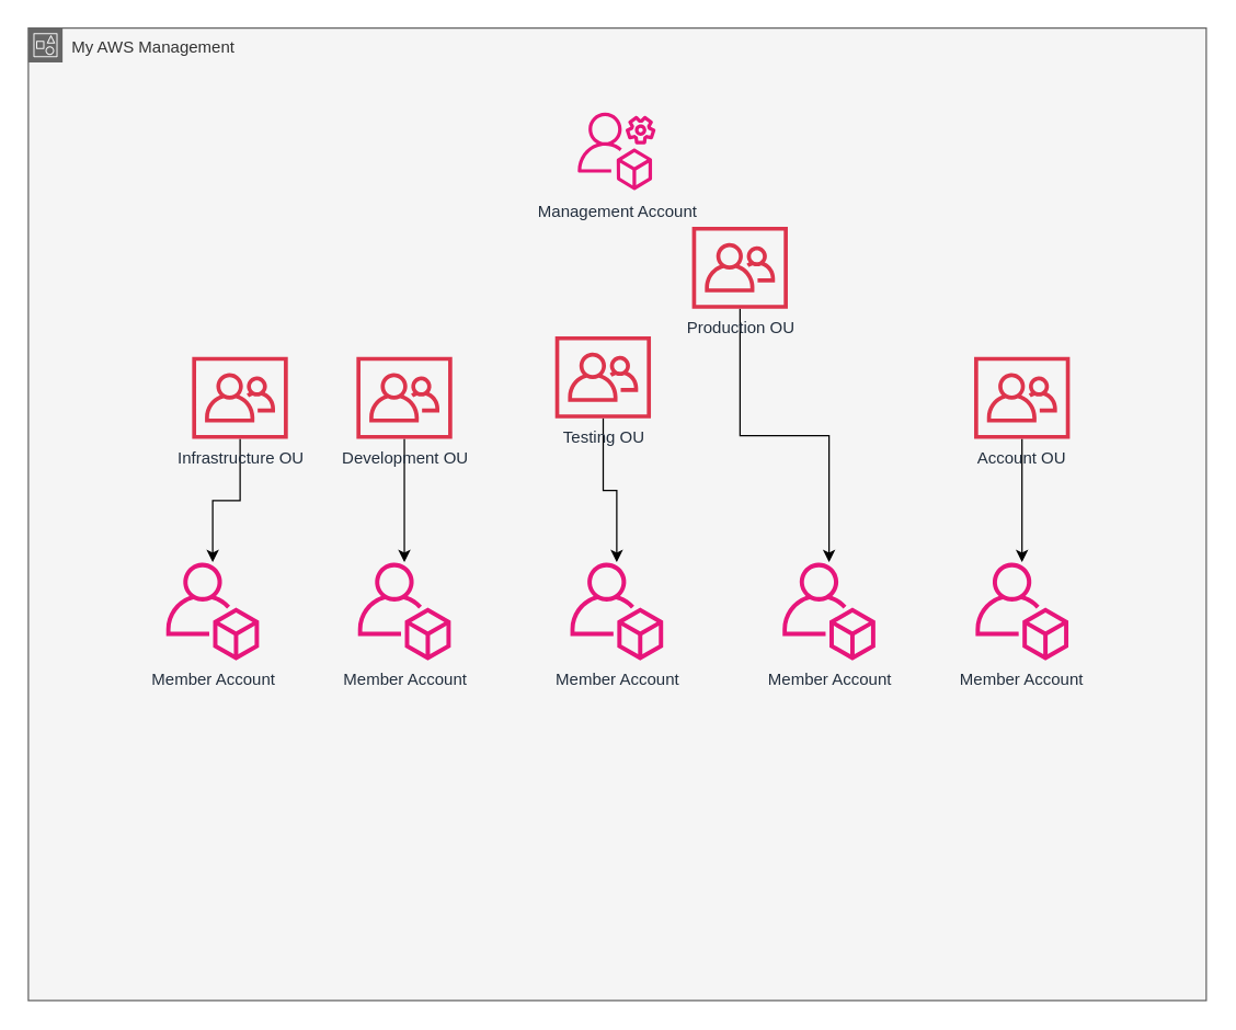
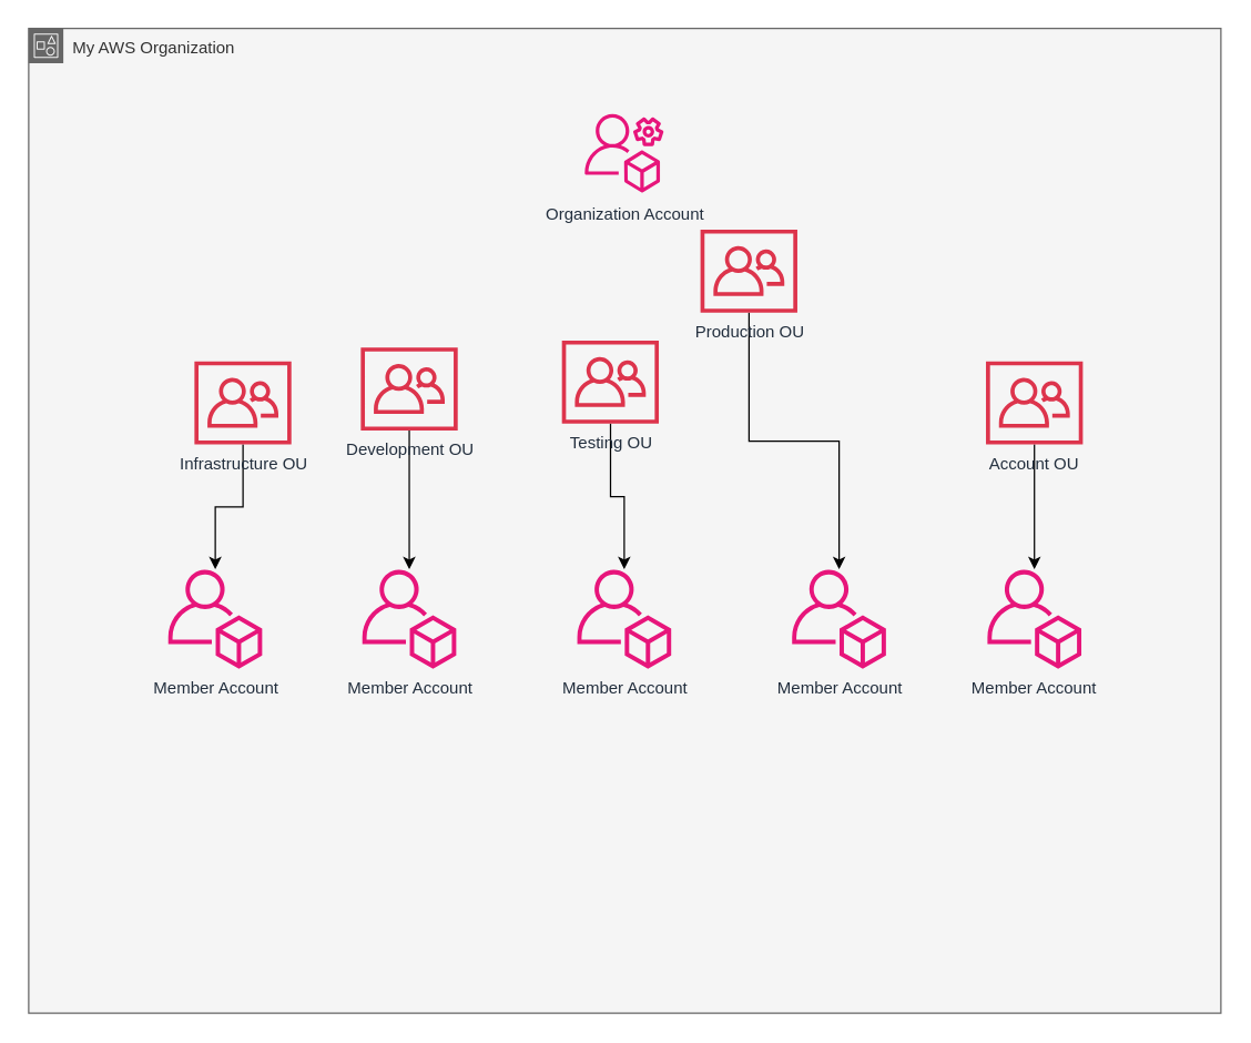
- <mxCell id="2" value="My AWS Management" style="points=[[0,0],[0.25,0],[0.5,0],[0.75,0],[1,0],[1,0.25],[1,0.5],[1,0.75],[1,1],[0.75,1],[0.5,1],[0.25,1],[0,1],[0,0.75],[0,0.5],[0,0.25]];outlineConnect=0;html=1;whiteSpace=wrap;fontSize=12;fontStyle=0;container=1;pointerEvents=0;collapsible=0;recursiveResize=0;shape=mxgraph.aws4.group;grIcon=mxgraph.aws4.group_account;verticalAlign=top;align=left;spacingLeft=30;dashed=0;fillColor=#f5f5f5;fontColor=#333333;strokeColor=#666666;" vertex="1" parent="1"><mxGeometry x="20" y="20" width="860" height="710" as="geometry" /></mxCell>
+ <mxCell id="2" value="My AWS Organization" style="points=[[0,0],[0.25,0],[0.5,0],[0.75,0],[1,0],[1,0.25],[1,0.5],[1,0.75],[1,1],[0.75,1],[0.5,1],[0.25,1],[0,1],[0,0.75],[0,0.5],[0,0.25]];outlineConnect=0;html=1;whiteSpace=wrap;fontSize=12;fontStyle=0;container=1;pointerEvents=0;collapsible=0;recursiveResize=0;shape=mxgraph.aws4.group;grIcon=mxgraph.aws4.group_account;verticalAlign=top;align=left;spacingLeft=30;dashed=0;fillColor=#f5f5f5;fontColor=#333333;strokeColor=#666666;" vertex="1" parent="1"><mxGeometry x="20" y="20" width="860" height="710" as="geometry" /></mxCell>
- <mxCell id="3" value="Management Account" style="sketch=0;outlineConnect=0;fontColor=#232F3E;gradientColor=none;fillColor=#E7157B;strokeColor=none;dashed=0;verticalLabelPosition=bottom;verticalAlign=top;align=center;html=1;fontSize=12;fontStyle=0;aspect=fixed;pointerEvents=1;shape=mxgraph.aws4.organizations_management_account;" vertex="1" parent="2"><mxGeometry x="401.13" y="60" width="56.93" height="60" as="geometry" /></mxCell>
+ <mxCell id="3" value="Organization Account" style="sketch=0;outlineConnect=0;fontColor=#232F3E;gradientColor=none;fillColor=#E7157B;strokeColor=none;dashed=0;verticalLabelPosition=bottom;verticalAlign=top;align=center;html=1;fontSize=12;fontStyle=0;aspect=fixed;pointerEvents=1;shape=mxgraph.aws4.organizations_management_account;" vertex="1" parent="2"><mxGeometry x="401.13" y="60" width="56.93" height="60" as="geometry" /></mxCell>
- <mxCell id="5" value="Development OU" style="sketch=0;outlineConnect=0;fontColor=#232F3E;gradientColor=none;fillColor=#DD344C;strokeColor=none;dashed=0;verticalLabelPosition=bottom;verticalAlign=top;align=center;html=1;fontSize=12;fontStyle=0;aspect=fixed;pointerEvents=1;shape=mxgraph.aws4.organizations_organizational_unit;" vertex="1" parent="2"><mxGeometry x="239.59" y="240" width="69.88" height="60" as="geometry" /></mxCell>
+ <mxCell id="5" value="Development OU" style="sketch=0;outlineConnect=0;fontColor=#232F3E;gradientColor=none;fillColor=#DD344C;strokeColor=none;dashed=0;verticalLabelPosition=bottom;verticalAlign=top;align=center;html=1;fontSize=12;fontStyle=0;aspect=fixed;pointerEvents=1;shape=mxgraph.aws4.organizations_organizational_unit;" vertex="1" parent="2"><mxGeometry x="239.59" y="230" width="69.88" height="60" as="geometry" /></mxCell>
